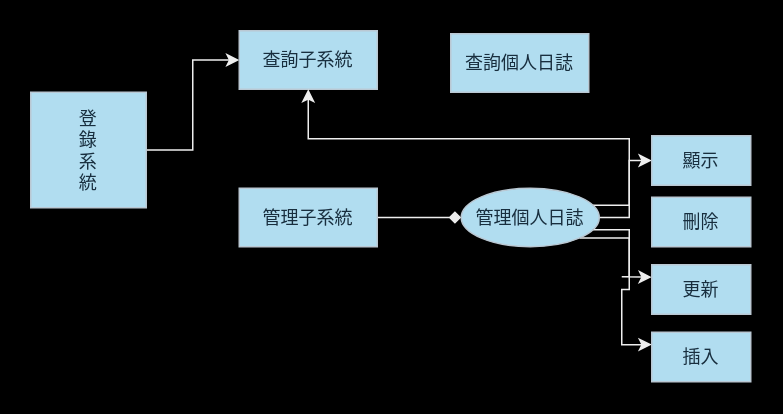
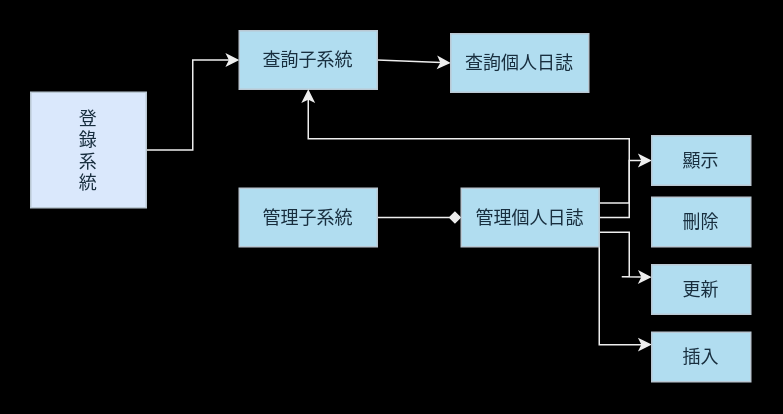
+ <mxCell id="4" style="rounded=0;orthogonalLoop=1;jettySize=auto;html=1;exitX=1;exitY=0.5;exitDx=0;exitDy=0;entryX=0;entryY=0.5;entryDx=0;entryDy=0;strokeColor=#EEEEEE;fontColor=#FFFFFF;" parent="1" source="5" target="8" edge="1"><mxGeometry relative="1" as="geometry" /></mxCell>
- <mxCell id="3" value="登&lt;br&gt;錄&lt;br&gt;系&lt;br&gt;統" style="whiteSpace=wrap;html=1;aspect=fixed;labelBackgroundColor=none;fillColor=#B1DDF0;strokeColor=#BAC8D3;fontColor=#182E3E;" parent="1" vertex="1"><mxGeometry x="20" y="61" width="77" height="77" as="geometry" /></mxCell>
+ <mxCell id="3" value="登&lt;br&gt;錄&lt;br&gt;系&lt;br&gt;統" style="whiteSpace=wrap;html=1;aspect=fixed;labelBackgroundColor=none;fillColor=#dae8fc;strokeColor=#BAC8D3;fontColor=#182E3E;" parent="1" vertex="1"><mxGeometry x="20" y="61" width="77" height="77" as="geometry" /></mxCell>
- <mxCell id="13" value="管理個人日誌" style="ellipse;whiteSpace=wrap;html=1;strokeColor=#BAC8D3;fontColor=#182E3E;fillColor=#B1DDF0;" parent="1" vertex="1"><mxGeometry x="307" y="125" width="92" height="39" as="geometry" /></mxCell>
+ <mxCell id="13" value="管理個人日誌" style="rounded=0;whiteSpace=wrap;html=1;strokeColor=#BAC8D3;fontColor=#182E3E;fillColor=#B1DDF0;" parent="1" vertex="1"><mxGeometry x="307" y="125" width="92" height="39" as="geometry" /></mxCell>
